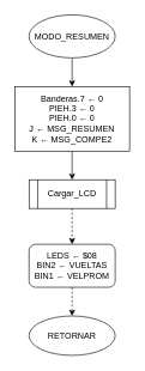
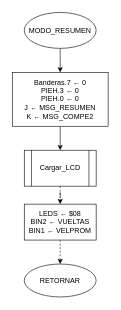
- <mxCell id="7" value="Cargar_LCD" style="shape=process;whiteSpace=wrap;html=1;backgroundOutline=1;" vertex="1" parent="1"><mxGeometry x="40" y="250" width="120" height="40" as="geometry" /></mxCell>
+ <mxCell id="7" value="Cargar_LCD" style="shape=process;whiteSpace=wrap;html=1;backgroundOutline=1;" vertex="1" parent="1"><mxGeometry x="40" y="250" width="120" height="60" as="geometry" /></mxCell>
- <mxCell id="9" value="LEDS ← $08&lt;br&gt;BIN2 ← VUELTAS&lt;br&gt;BIN1 ← VELPROM" style="whiteSpace=wrap;html=1;rounded=1;" vertex="1" parent="1"><mxGeometry x="40" y="340" width="120" height="60" as="geometry" /></mxCell>
+ <mxCell id="9" value="LEDS ← $08&lt;br&gt;BIN2 ← VUELTAS&lt;br&gt;BIN1 ← VELPROM" style="whiteSpace=wrap;html=1;" vertex="1" parent="1"><mxGeometry x="40" y="340" width="120" height="60" as="geometry" /></mxCell>
